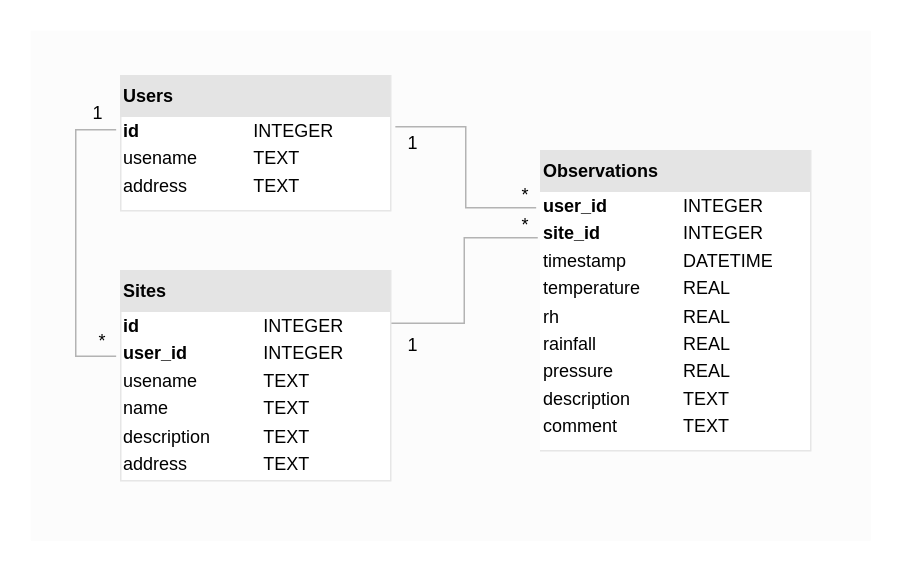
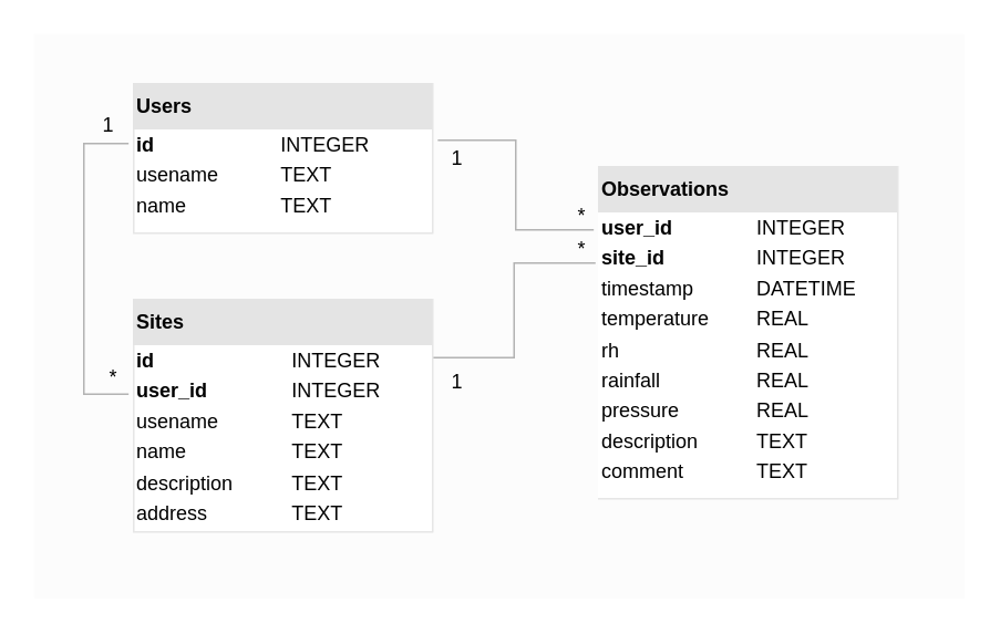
- <mxCell id="4" value="&lt;div style=&quot;box-sizing: border-box ; width: 100% ; background: rgb(228 , 228 , 228) none repeat scroll 0% 0% ; padding: 2px ; line-height: 200%&quot;&gt;&lt;b&gt;Users&lt;/b&gt;&lt;/div&gt;&lt;table style=&quot;width: 100% ; font-size: 1em&quot; cellspacing=&quot;0&quot; cellpadding=&quot;2&quot; align=&quot;right&quot;&gt;&lt;tbody&gt;&lt;tr&gt;&lt;td&gt;&lt;b&gt;id&lt;/b&gt;&lt;/td&gt;&lt;td&gt;INTEGER&lt;br&gt;&lt;/td&gt;&lt;/tr&gt;&lt;tr&gt;&lt;td&gt;usename&lt;br&gt;&lt;/td&gt;&lt;td&gt;TEXT&lt;br&gt;&lt;/td&gt;&lt;/tr&gt;&lt;tr&gt;&lt;td&gt;address&lt;/td&gt;&lt;td&gt;TEXT&lt;/td&gt;&lt;/tr&gt;&lt;tr&gt;&lt;td&gt;&lt;br&gt;&lt;/td&gt;&lt;td&gt;&lt;br&gt;&lt;/td&gt;&lt;/tr&gt;&lt;/tbody&gt;&lt;/table&gt;" style="verticalAlign=top;align=left;overflow=fill;html=1;strokeColor=#E6E6E6;spacingTop=-1;" vertex="1" parent="1"><mxGeometry x="80" y="50" width="180" height="90" as="geometry" /></mxCell>
+ <mxCell id="4" value="&lt;div style=&quot;box-sizing: border-box ; width: 100% ; background: rgb(228 , 228 , 228) none repeat scroll 0% 0% ; padding: 2px ; line-height: 200%&quot;&gt;&lt;b&gt;Users&lt;/b&gt;&lt;/div&gt;&lt;table style=&quot;width: 100% ; font-size: 1em&quot; cellspacing=&quot;0&quot; cellpadding=&quot;2&quot; align=&quot;right&quot;&gt;&lt;tbody&gt;&lt;tr&gt;&lt;td&gt;&lt;b&gt;id&lt;/b&gt;&lt;/td&gt;&lt;td&gt;INTEGER&lt;br&gt;&lt;/td&gt;&lt;/tr&gt;&lt;tr&gt;&lt;td&gt;usename&lt;br&gt;&lt;/td&gt;&lt;td&gt;TEXT&lt;br&gt;&lt;/td&gt;&lt;/tr&gt;&lt;tr&gt;&lt;td&gt;name&lt;/td&gt;&lt;td&gt;TEXT&lt;/td&gt;&lt;/tr&gt;&lt;tr&gt;&lt;td&gt;&lt;br&gt;&lt;/td&gt;&lt;td&gt;&lt;br&gt;&lt;/td&gt;&lt;/tr&gt;&lt;/tbody&gt;&lt;/table&gt;" style="verticalAlign=top;align=left;overflow=fill;html=1;strokeColor=#E6E6E6;spacingTop=-1;" vertex="1" parent="1"><mxGeometry x="80" y="50" width="180" height="90" as="geometry" /></mxCell>
